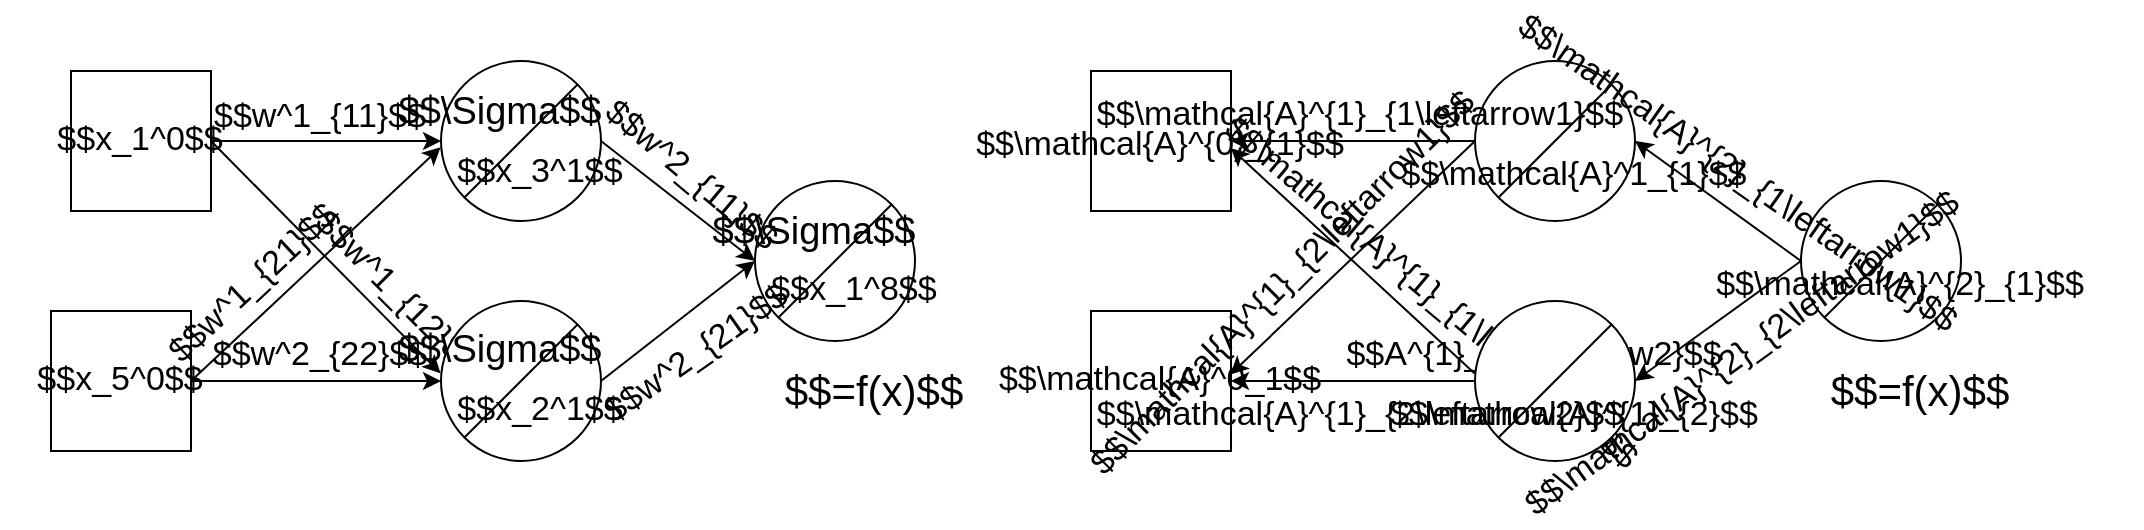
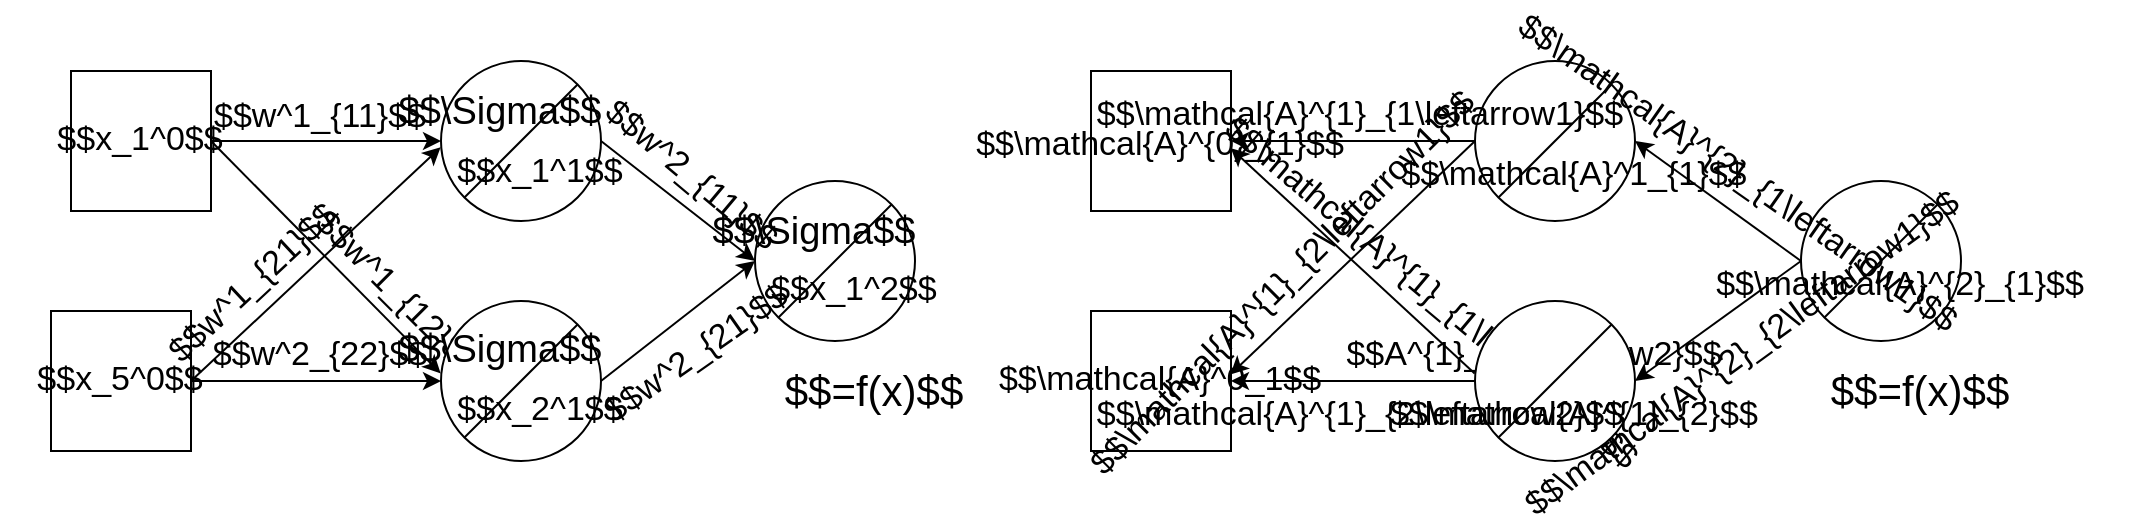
- <mxCell id="24" value="&lt;font style=&quot;font-size: 17px;&quot;&gt;$$x_3^1$$&lt;/font&gt;" style="text;html=1;strokeColor=none;fillColor=none;align=center;verticalAlign=middle;whiteSpace=wrap;rounded=0;" vertex="1" parent="2"><mxGeometry x="220" y="41" width="60" height="30" as="geometry" /></mxCell>
+ <mxCell id="24" value="&lt;font style=&quot;font-size: 17px;&quot;&gt;$$x_1^1$$&lt;/font&gt;" style="text;html=1;strokeColor=none;fillColor=none;align=center;verticalAlign=middle;whiteSpace=wrap;rounded=0;" vertex="1" parent="2"><mxGeometry x="220" y="41" width="60" height="30" as="geometry" /></mxCell>
- <mxCell id="26" value="&lt;font style=&quot;font-size: 17px;&quot;&gt;$$x_1^8$$&lt;/font&gt;" style="text;html=1;strokeColor=none;fillColor=none;align=center;verticalAlign=middle;whiteSpace=wrap;rounded=0;" vertex="1" parent="2"><mxGeometry x="377" y="100" width="60" height="30" as="geometry" /></mxCell>
+ <mxCell id="26" value="&lt;font style=&quot;font-size: 17px;&quot;&gt;$$x_1^2$$&lt;/font&gt;" style="text;html=1;strokeColor=none;fillColor=none;align=center;verticalAlign=middle;whiteSpace=wrap;rounded=0;" vertex="1" parent="2"><mxGeometry x="377" y="100" width="60" height="30" as="geometry" /></mxCell>
